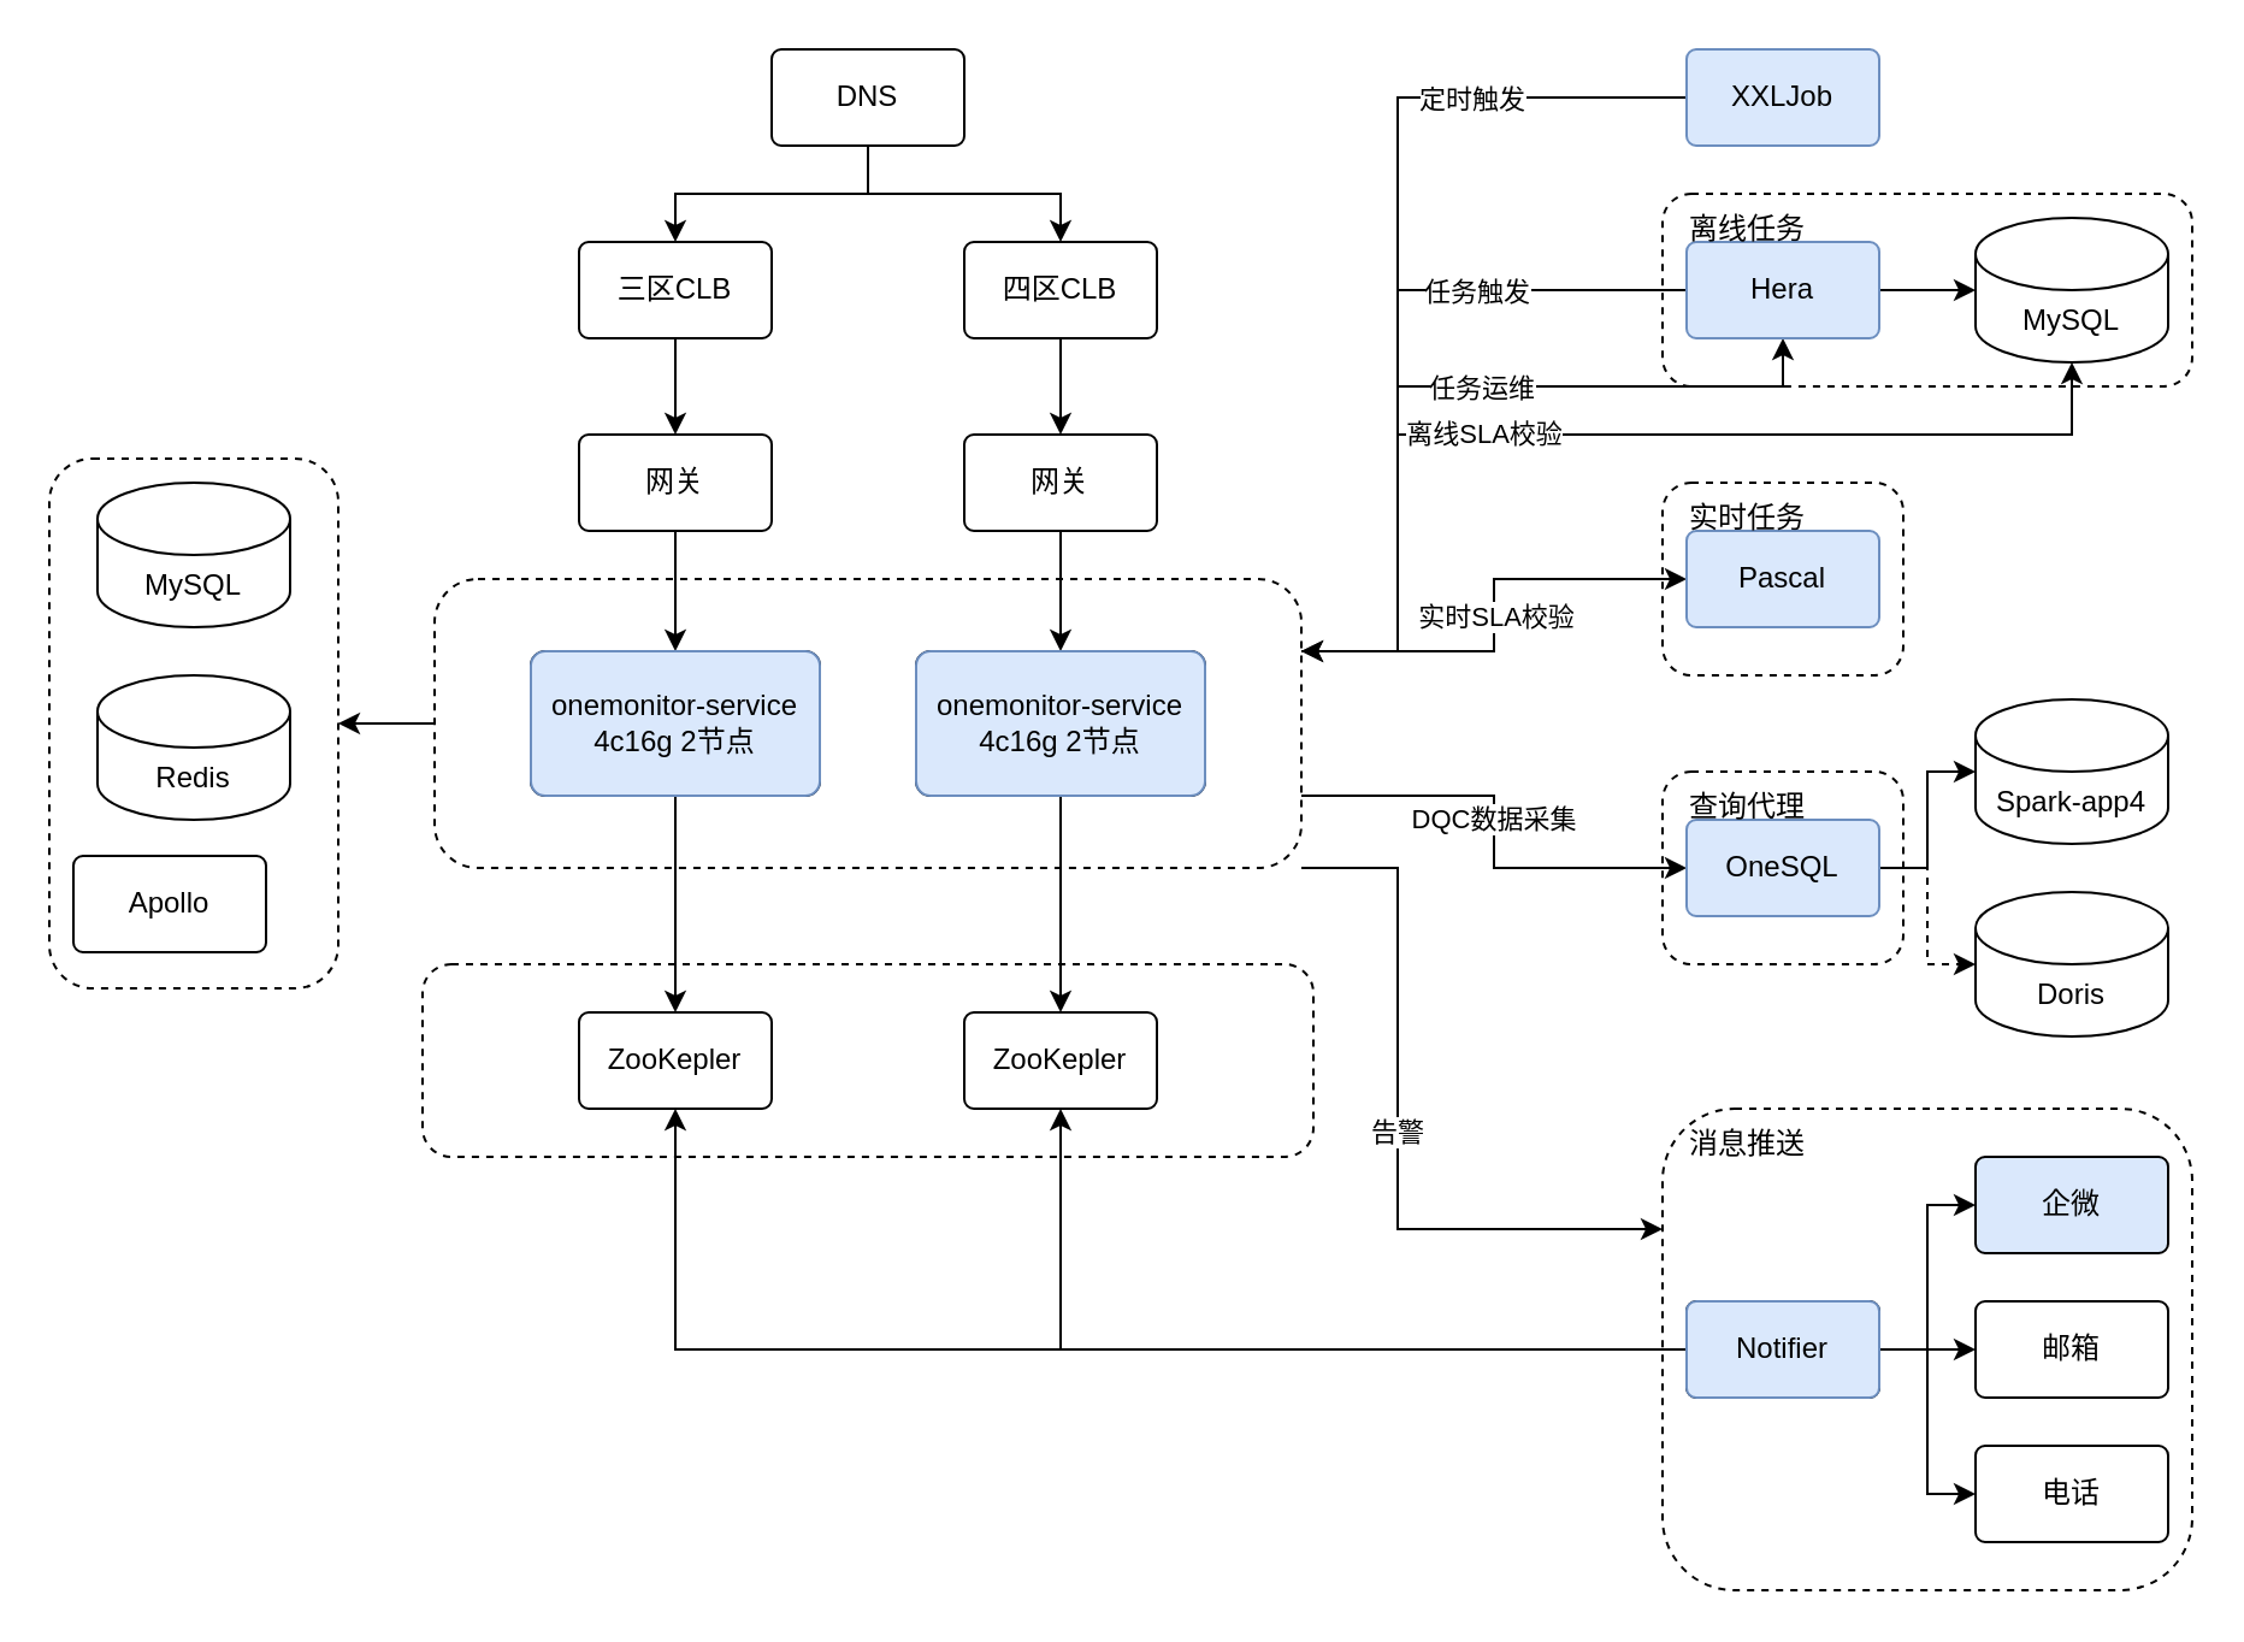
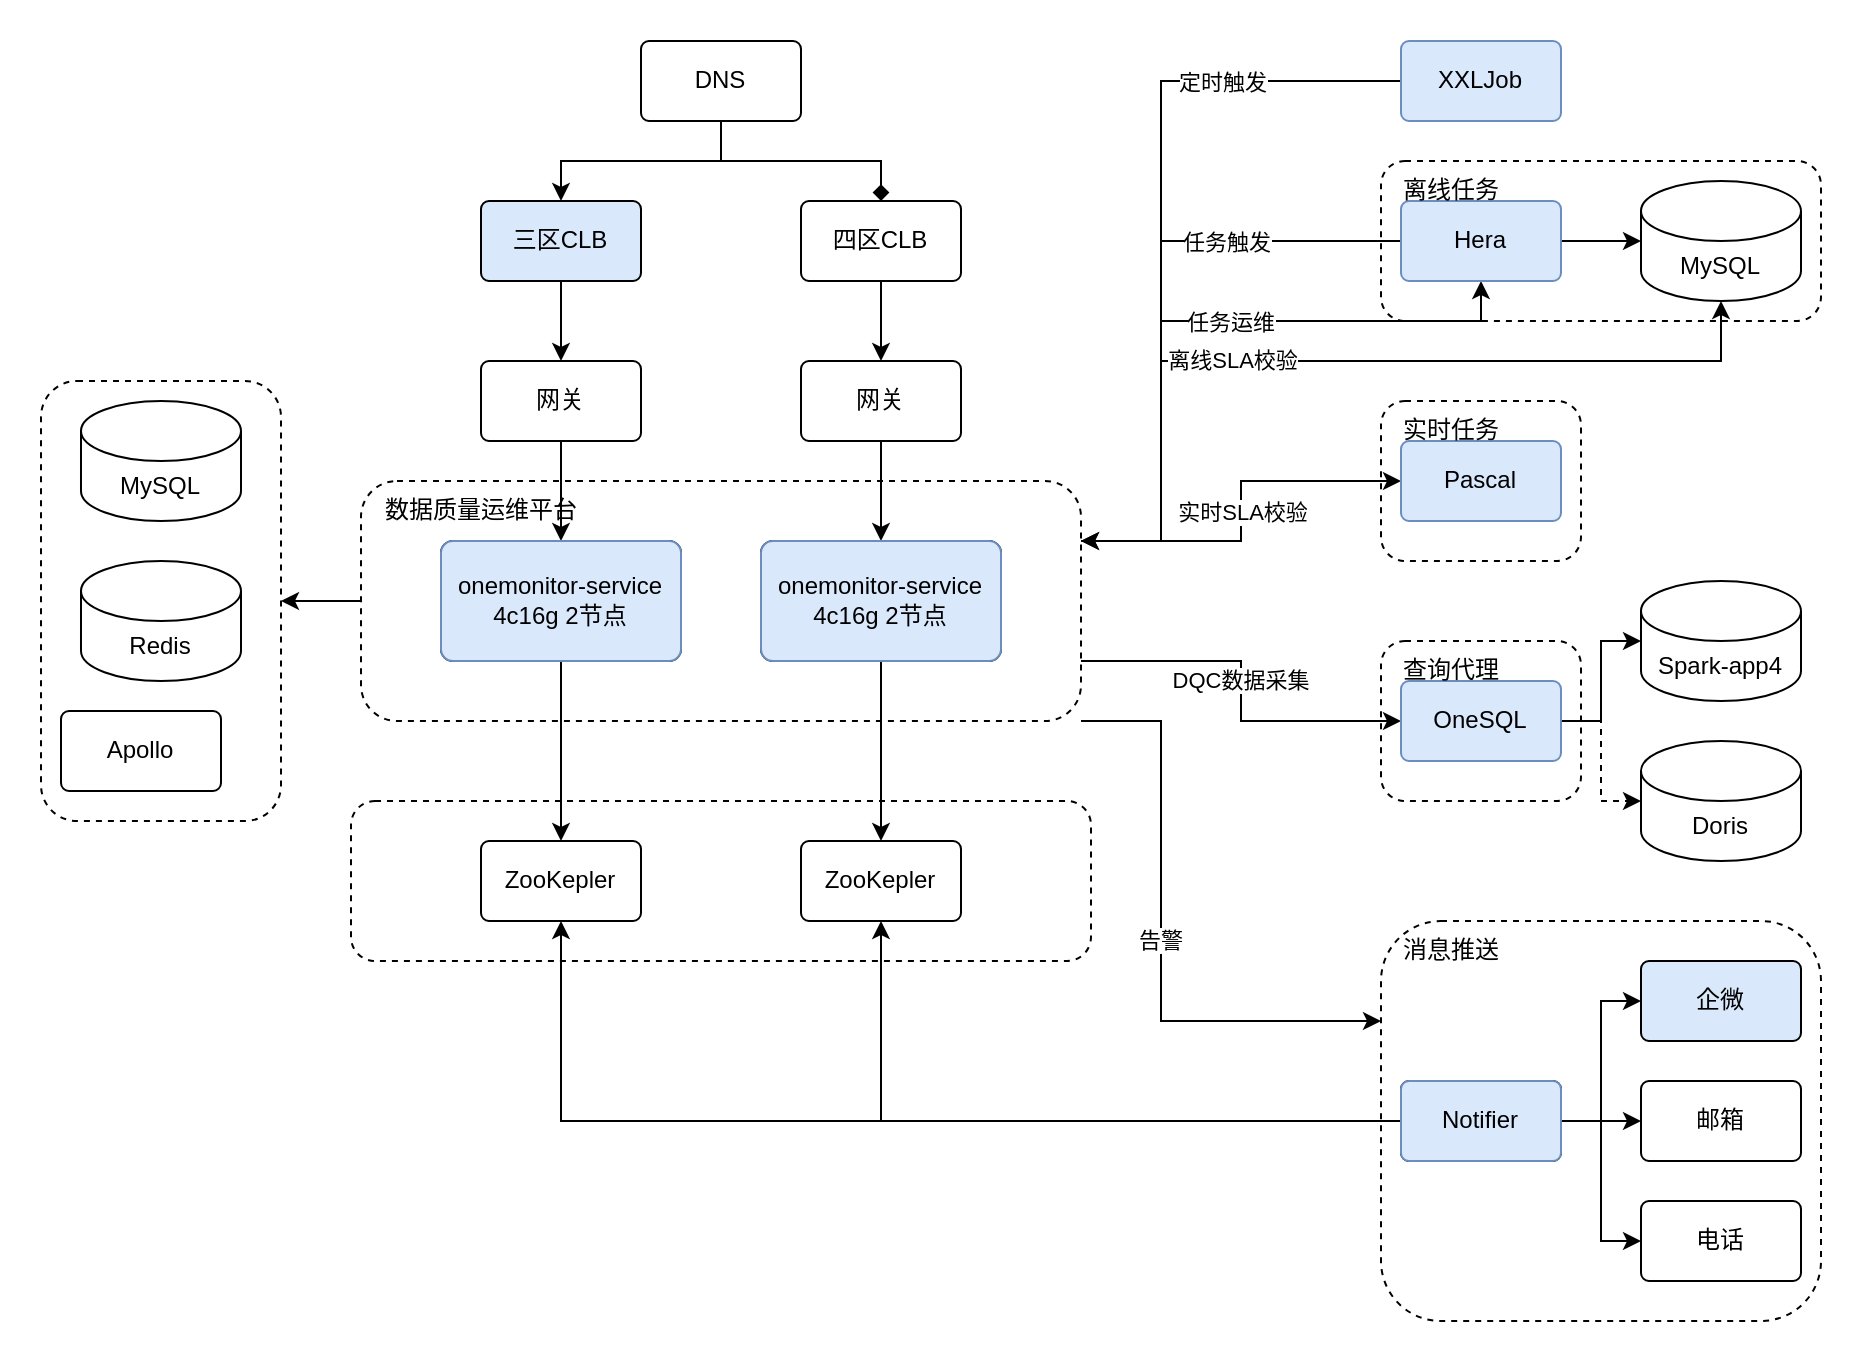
- <mxCell id="9" style="edgeStyle=orthogonalEdgeStyle;rounded=0;orthogonalLoop=1;jettySize=auto;html=1;" edge="1" parent="1" source="10" target="14"><mxGeometry relative="1" as="geometry" /></mxCell>
+ <mxCell id="9" style="edgeStyle=orthogonalEdgeStyle;rounded=0;orthogonalLoop=1;jettySize=auto;html=1;endArrow=diamond;" edge="1" parent="1" source="10" target="14"><mxGeometry relative="1" as="geometry" /></mxCell>
- <mxCell id="12" value="三区CLB" style="whiteSpace=wrap;html=1;rounded=1;labelBackgroundColor=none;arcSize=10;aspect=fixed;" vertex="1" parent="1"><mxGeometry x="240" y="100" width="80" height="40" as="geometry" /></mxCell>
+ <mxCell id="12" value="三区CLB" style="whiteSpace=wrap;html=1;rounded=1;labelBackgroundColor=none;arcSize=10;aspect=fixed;fillColor=#dae8fc;" vertex="1" parent="1"><mxGeometry x="240" y="100" width="80" height="40" as="geometry" /></mxCell>
+ <mxCell id="50" value="数据质量运维平台" style="text;html=1;align=center;verticalAlign=middle;resizable=0;points=[];autosize=1;strokeColor=none;fillColor=none;" vertex="1" parent="1"><mxGeometry x="180" y="240" width="120" height="30" as="geometry" /></mxCell>
